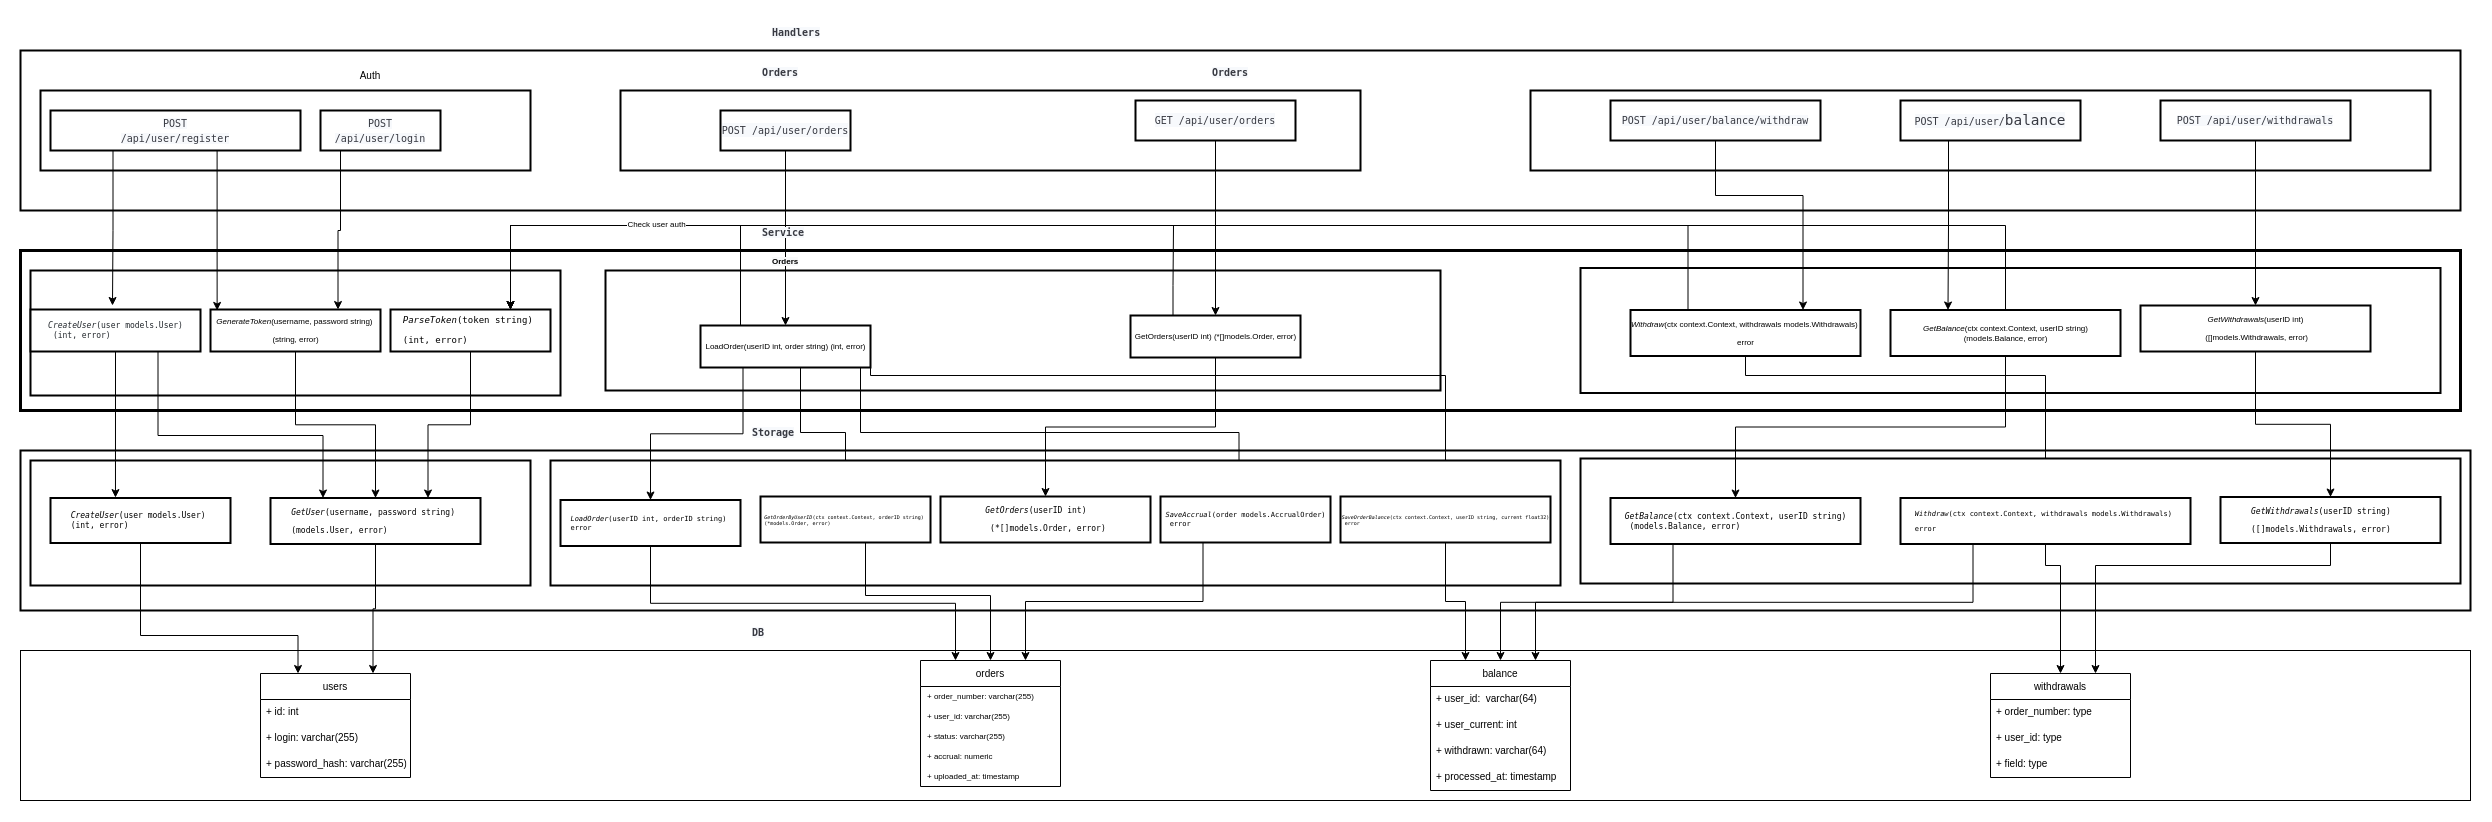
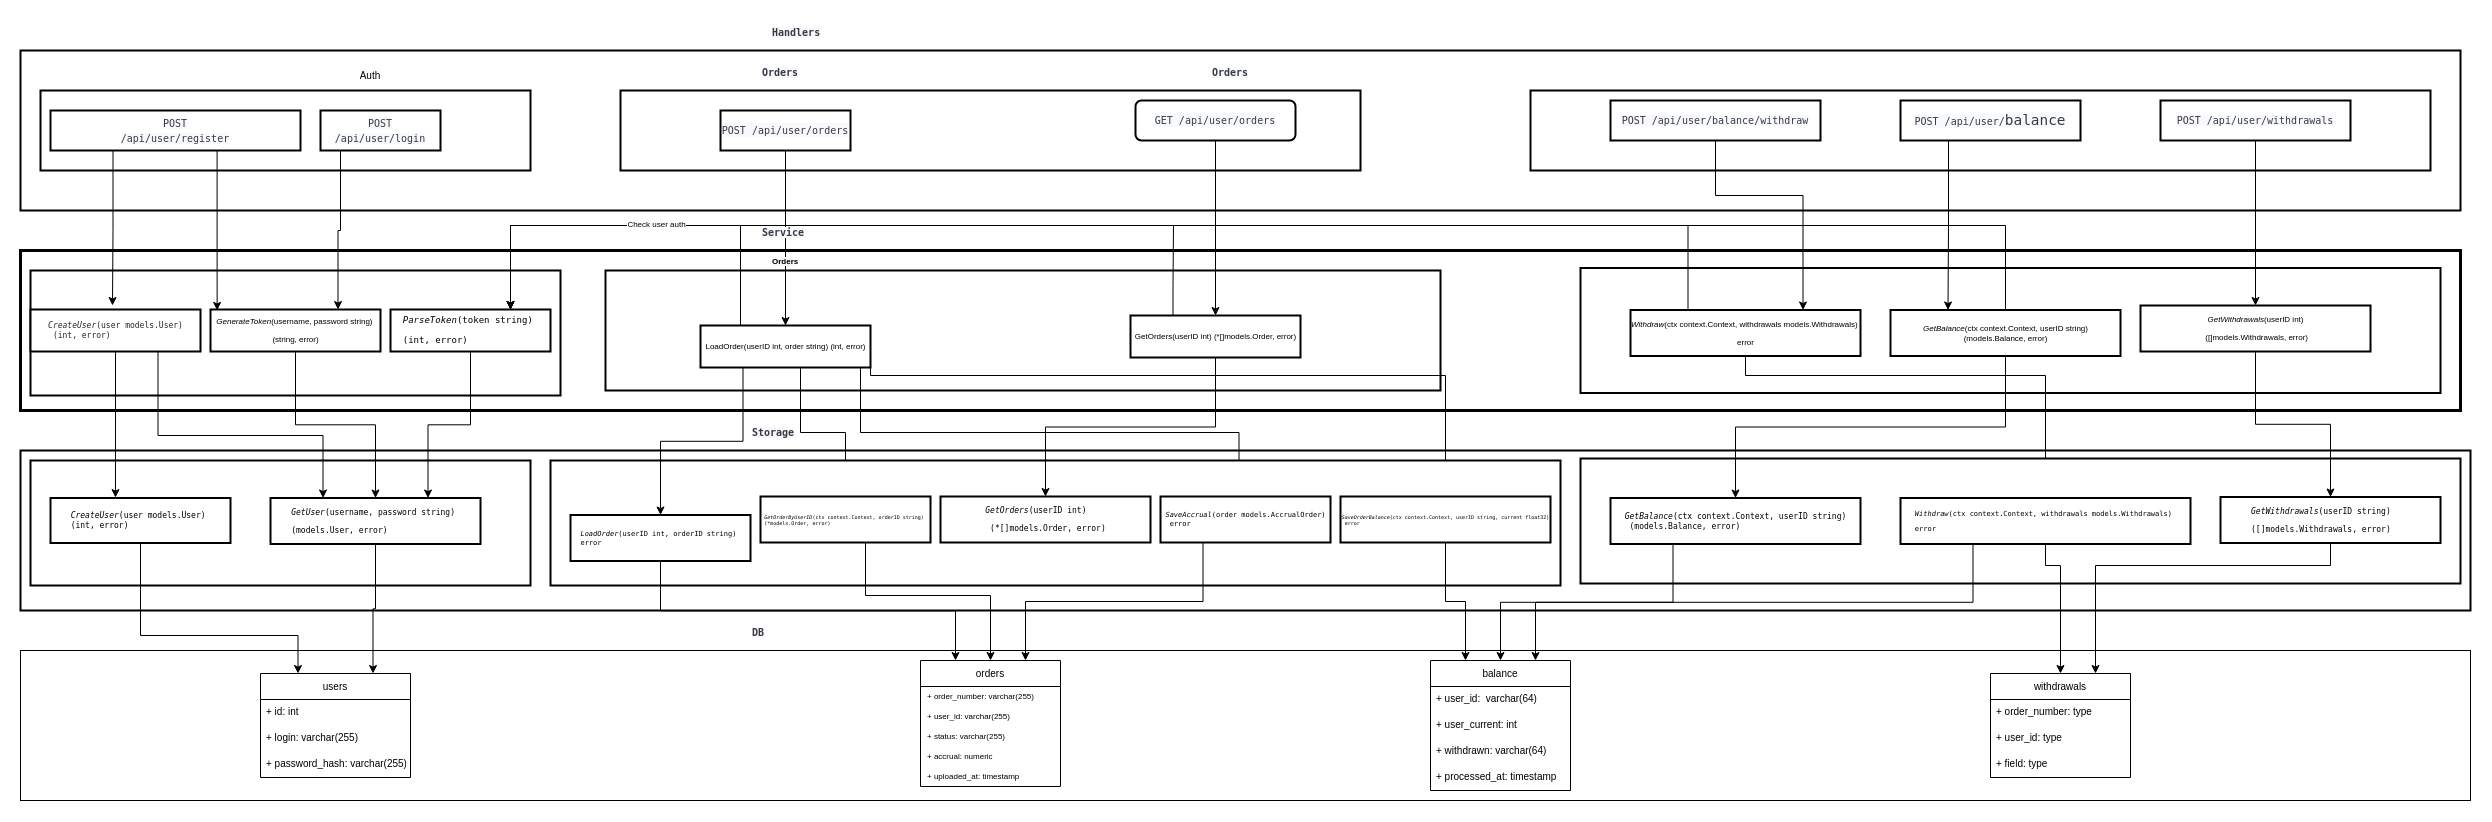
- <mxCell id="18" value="&lt;span style=&quot;caret-color: rgb(56, 58, 66); color: rgb(56, 58, 66); font-family: Menlo, &amp;quot;Ubuntu Mono&amp;quot;, consolas, source-code-pro, monospace; background-color: rgb(247, 249, 252);&quot;&gt;&lt;font style=&quot;font-size: 10px;&quot;&gt;GET /api/user/orders&lt;/font&gt;&lt;/span&gt;" style="rounded=0;whiteSpace=wrap;html=1;strokeWidth=2;" vertex="1" parent="1"><mxGeometry x="1135" y="100" width="160" height="40" as="geometry" /></mxCell>
+ <mxCell id="18" value="&lt;span style=&quot;caret-color: rgb(56, 58, 66); color: rgb(56, 58, 66); font-family: Menlo, &amp;quot;Ubuntu Mono&amp;quot;, consolas, source-code-pro, monospace; background-color: rgb(247, 249, 252);&quot;&gt;&lt;font style=&quot;font-size: 10px;&quot;&gt;GET /api/user/orders&lt;/font&gt;&lt;/span&gt;" style="whiteSpace=wrap;html=1;strokeWidth=2;rounded=1;" vertex="1" parent="1"><mxGeometry x="1135" y="100" width="160" height="40" as="geometry" /></mxCell>
- <mxCell id="84" value="&lt;pre style=&quot;text-align: start; font-family: Menlo, monospace; font-size: 7px;&quot;&gt;&lt;p&gt;&lt;span style=&quot;font-style: italic;&quot;&gt;LoadOrder&lt;/span&gt;(userID int, orderID string)&amp;nbsp;&lt;br&gt;error&lt;/p&gt;&lt;/pre&gt;" style="html=1;strokeWidth=2;fontSize=8;" vertex="1" parent="1"><mxGeometry x="560" y="499.5" width="180" height="46" as="geometry" /></mxCell>
+ <mxCell id="84" value="&lt;pre style=&quot;text-align: start; font-family: Menlo, monospace; font-size: 7px;&quot;&gt;&lt;p&gt;&lt;span style=&quot;font-style: italic;&quot;&gt;LoadOrder&lt;/span&gt;(userID int, orderID string)&amp;nbsp;&lt;br&gt;error&lt;/p&gt;&lt;/pre&gt;" style="html=1;strokeWidth=2;fontSize=8;" vertex="1" parent="1"><mxGeometry x="570" y="514.5" width="180" height="46" as="geometry" /></mxCell>
